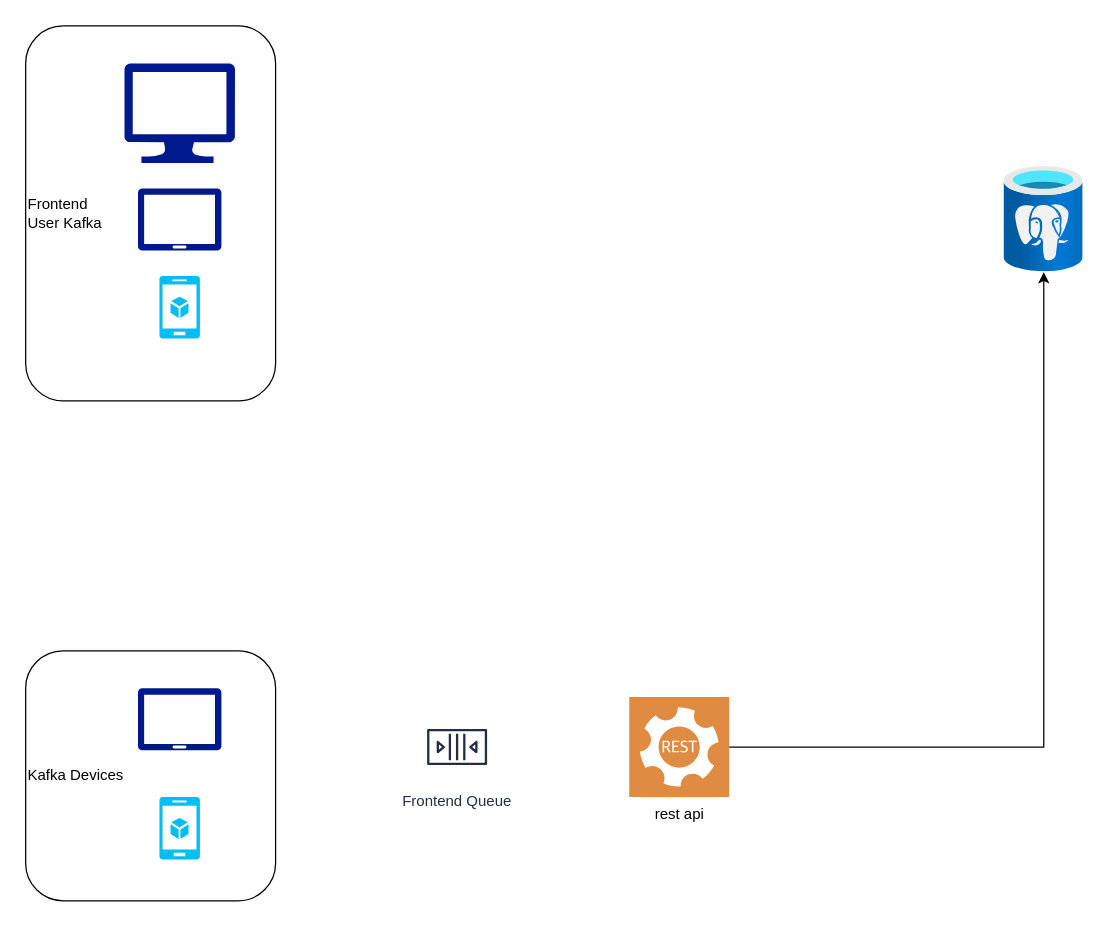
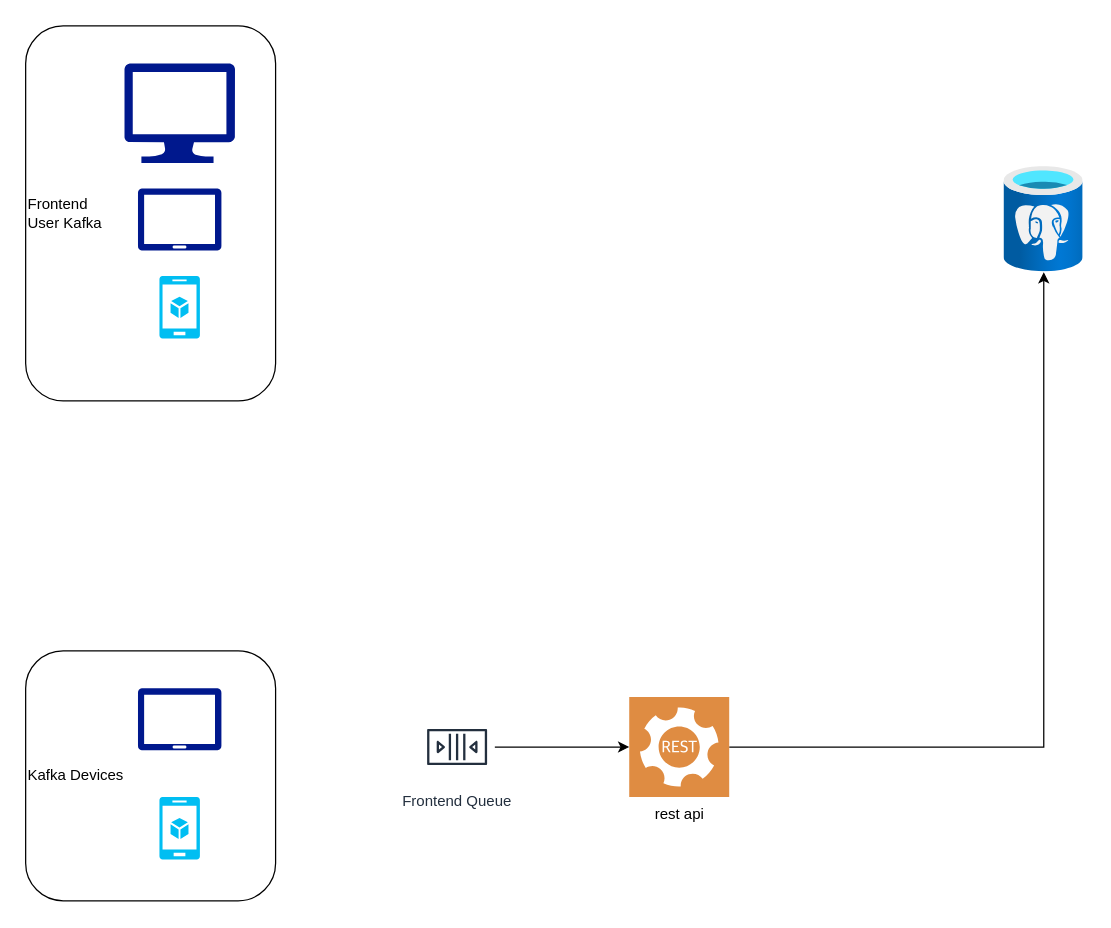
+ <mxCell id="6" style="edgeStyle=orthogonalEdgeStyle;rounded=0;orthogonalLoop=1;jettySize=auto;html=1;" edge="1" parent="1" source="7" target="9"><mxGeometry relative="1" as="geometry" /></mxCell>
